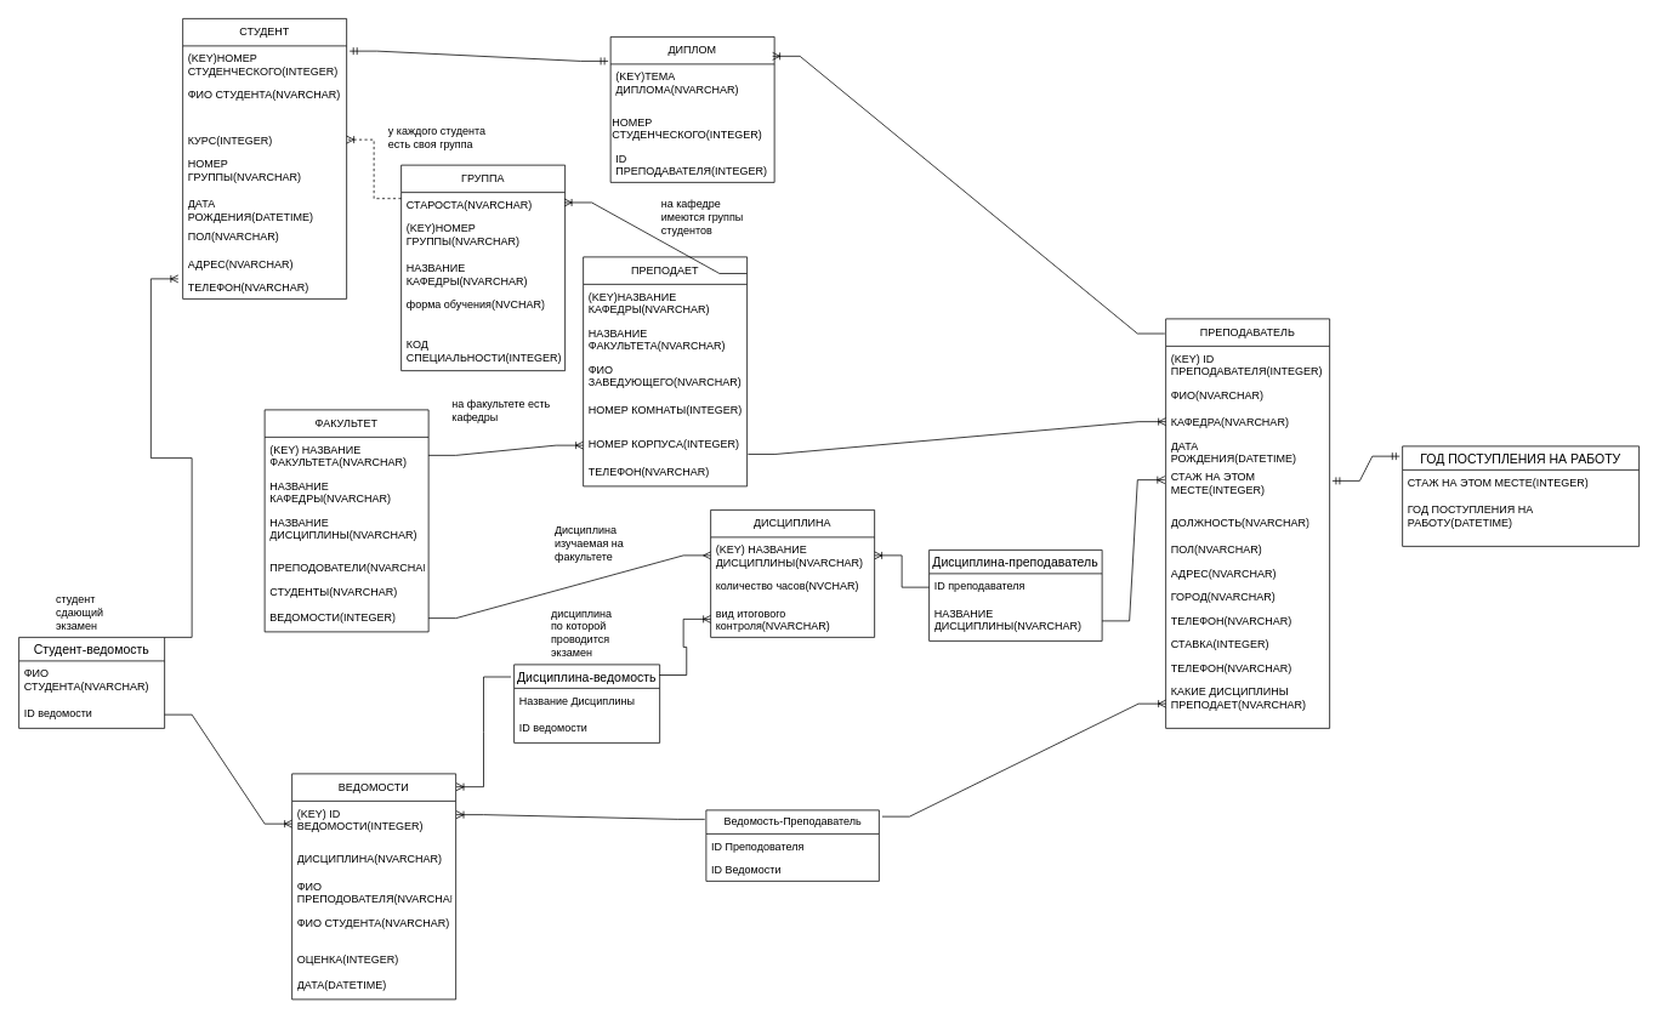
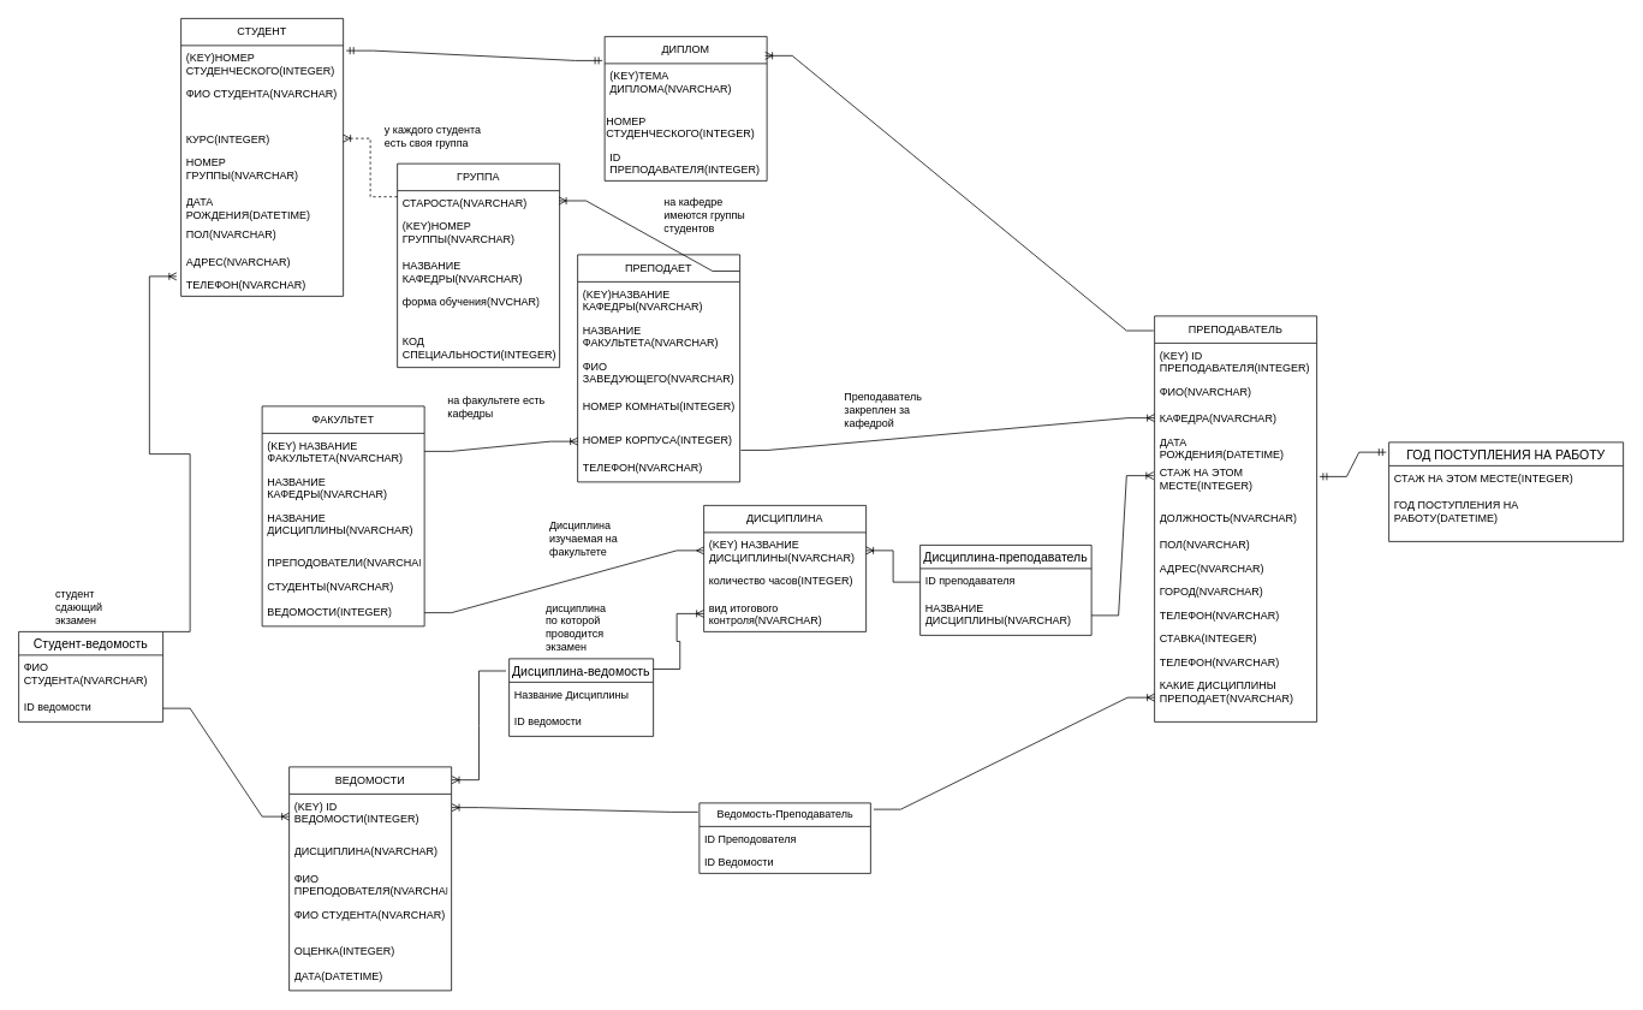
- <mxCell id="64" value="на кафедре имеются группы студентов" style="text;strokeColor=none;fillColor=none;spacingLeft=4;spacingRight=4;overflow=hidden;rotatable=0;points=[[0,0.5],[1,0.5]];portConstraint=eastwest;fontSize=12;whiteSpace=wrap;html=1;" parent="1" vertex="1"><mxGeometry x="720" y="210" width="120" height="50" as="geometry" /></mxCell>
+ <mxCell id="64" value="на кафедре имеются группы студентов" style="text;strokeColor=none;fillColor=none;spacingLeft=4;spacingRight=4;overflow=hidden;rotatable=0;points=[[0,0.5],[1,0.5]];portConstraint=eastwest;fontSize=12;whiteSpace=wrap;html=1;" parent="1" vertex="1"><mxGeometry x="730" y="210" width="120" height="50" as="geometry" /></mxCell>
+ <mxCell id="63" value="Преподаватель закреплен за кафедрой" style="text;strokeColor=none;fillColor=none;spacingLeft=4;spacingRight=4;overflow=hidden;rotatable=0;points=[[0,0.5],[1,0.5]];portConstraint=eastwest;fontSize=12;whiteSpace=wrap;html=1;" parent="1" vertex="1"><mxGeometry x="930" y="426" width="110" height="58" as="geometry" /></mxCell>
- <mxCell id="41" value="количество часов&lt;span style=&quot;background-color: initial;&quot;&gt;(NVCHAR&lt;/span&gt;&lt;span style=&quot;background-color: initial;&quot;&gt;)&lt;/span&gt;" style="text;strokeColor=none;fillColor=none;align=left;verticalAlign=top;spacingLeft=4;spacingRight=4;overflow=hidden;rotatable=0;points=[[0,0.5],[1,0.5]];portConstraint=eastwest;whiteSpace=wrap;html=1;" parent="39" vertex="1"><mxGeometry y="70" width="180" height="30" as="geometry" /></mxCell>
+ <mxCell id="41" value="количество часов&lt;span style=&quot;background-color: initial;&quot;&gt;(INTEGER&lt;/span&gt;&lt;span style=&quot;background-color: initial;&quot;&gt;)&lt;/span&gt;" style="text;strokeColor=none;fillColor=none;align=left;verticalAlign=top;spacingLeft=4;spacingRight=4;overflow=hidden;rotatable=0;points=[[0,0.5],[1,0.5]];portConstraint=eastwest;whiteSpace=wrap;html=1;" parent="39" vertex="1"><mxGeometry y="70" width="180" height="30" as="geometry" /></mxCell>
